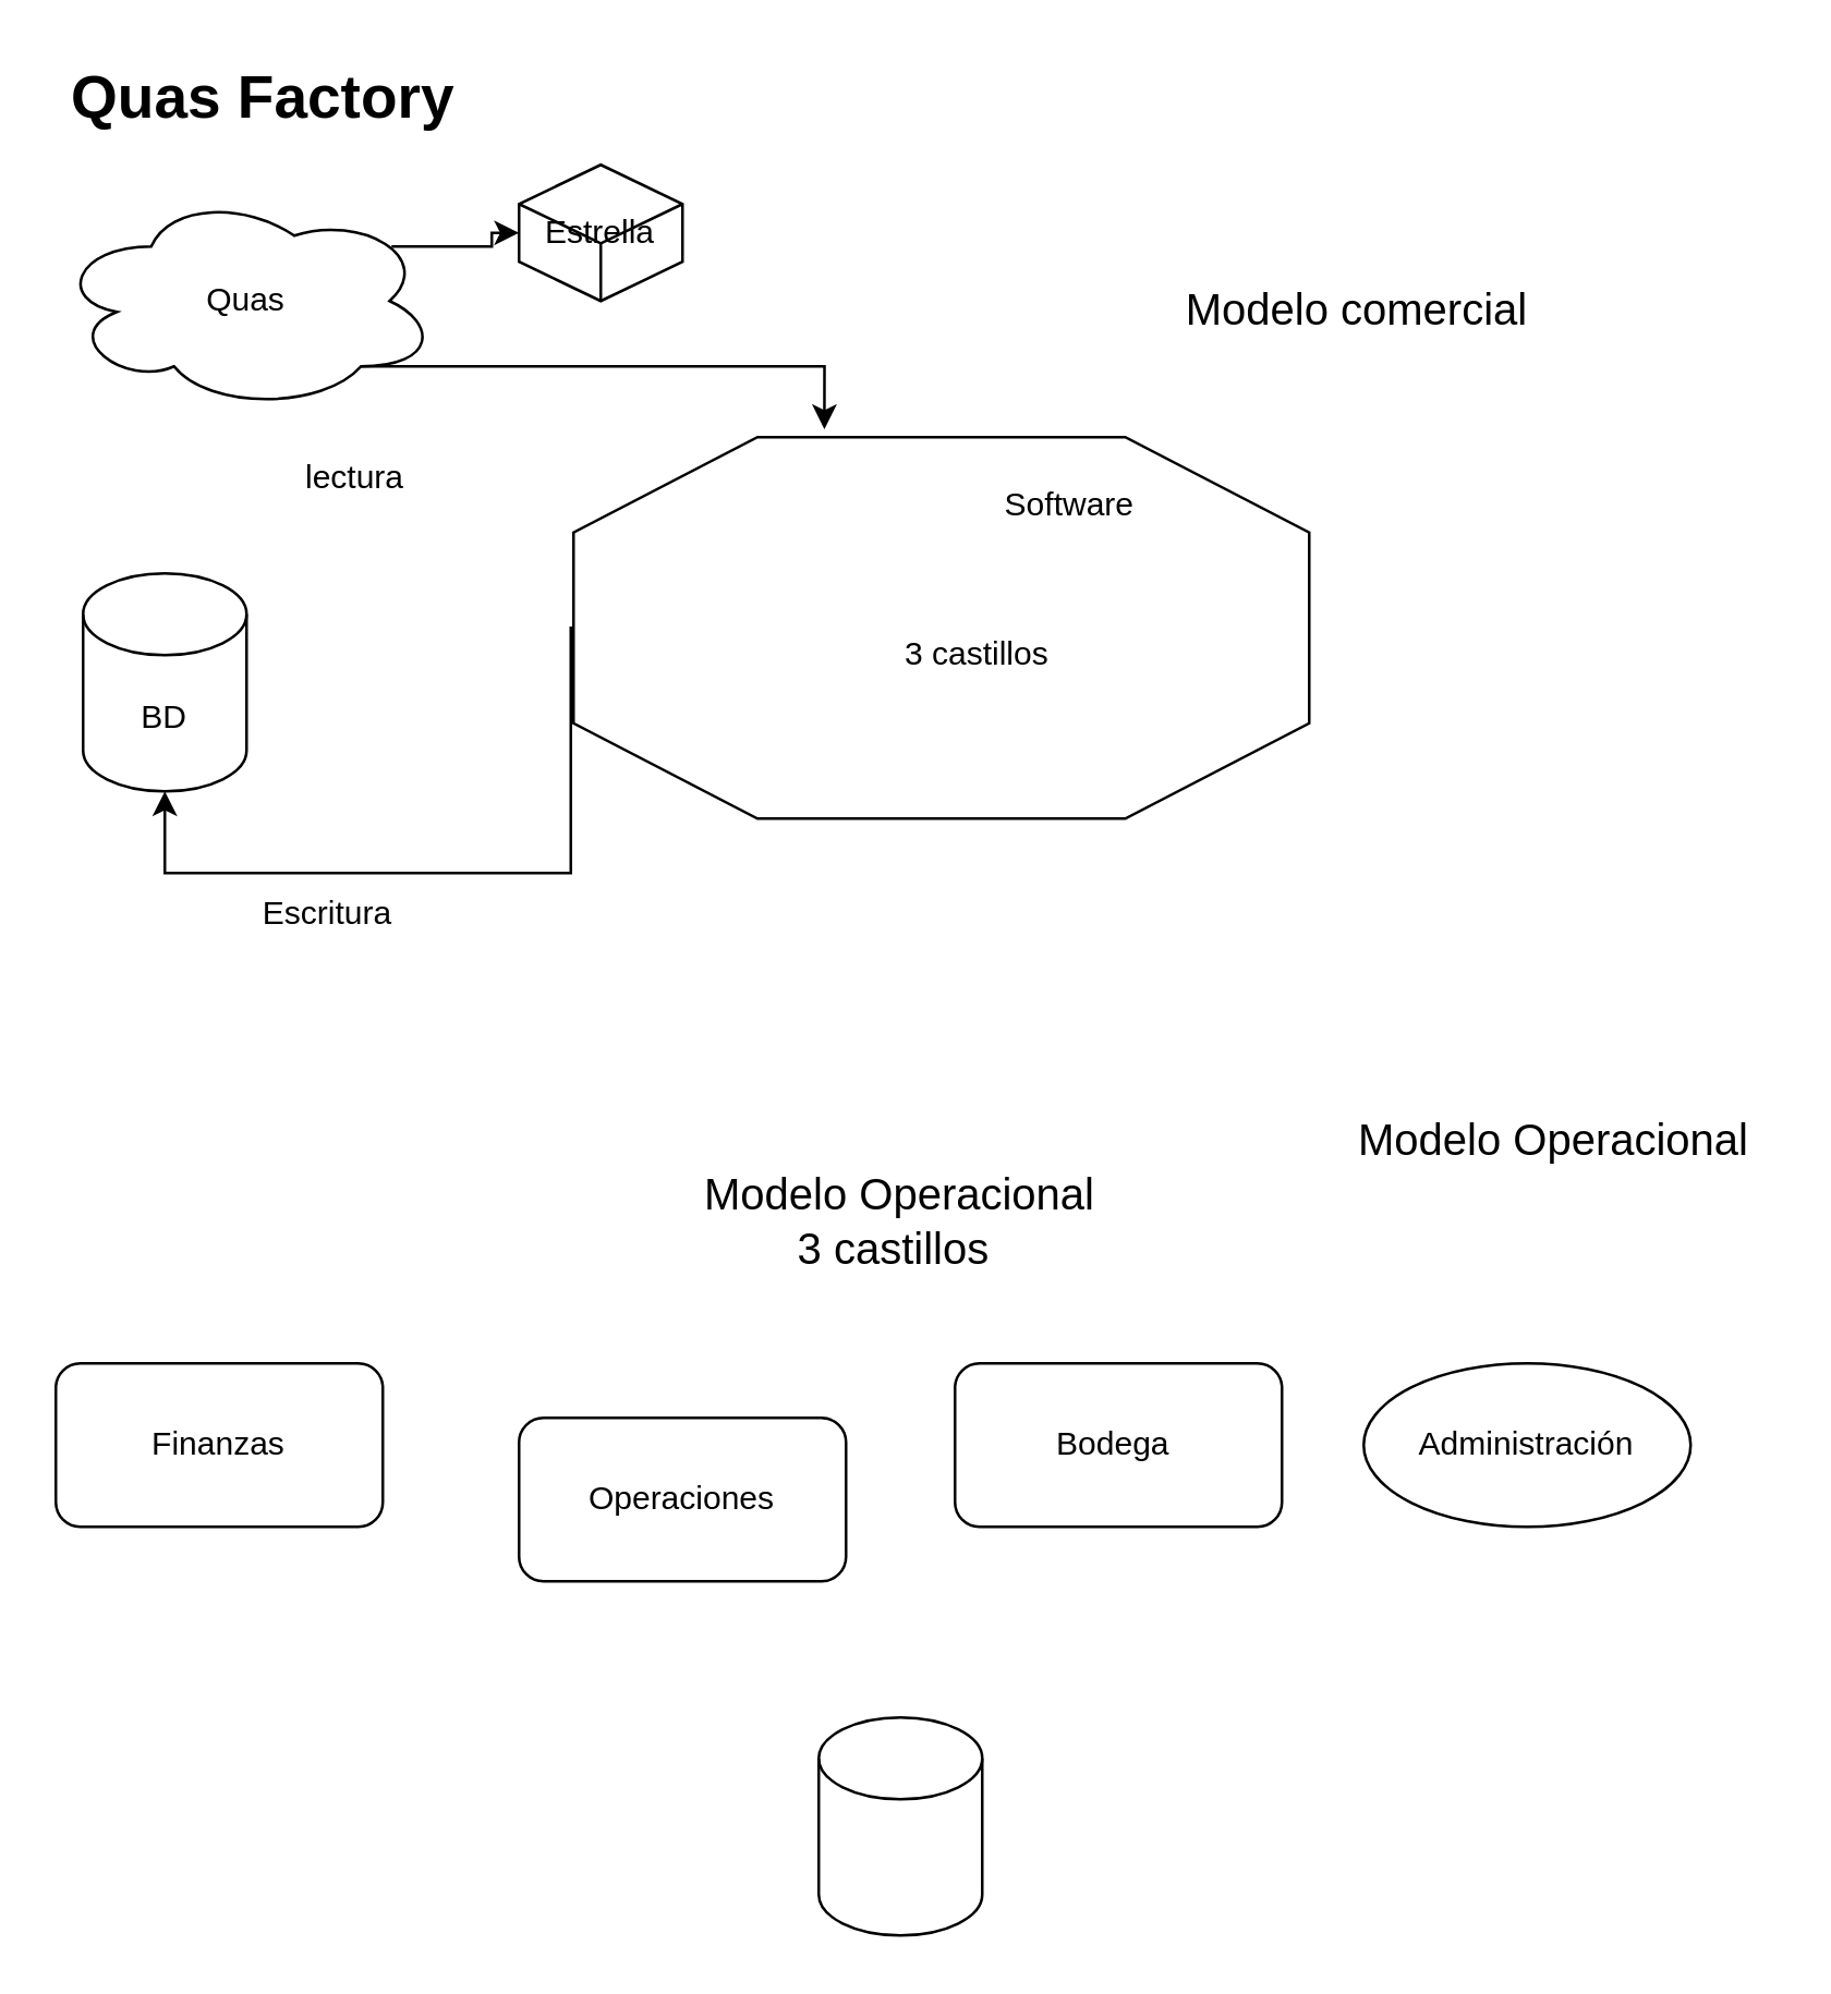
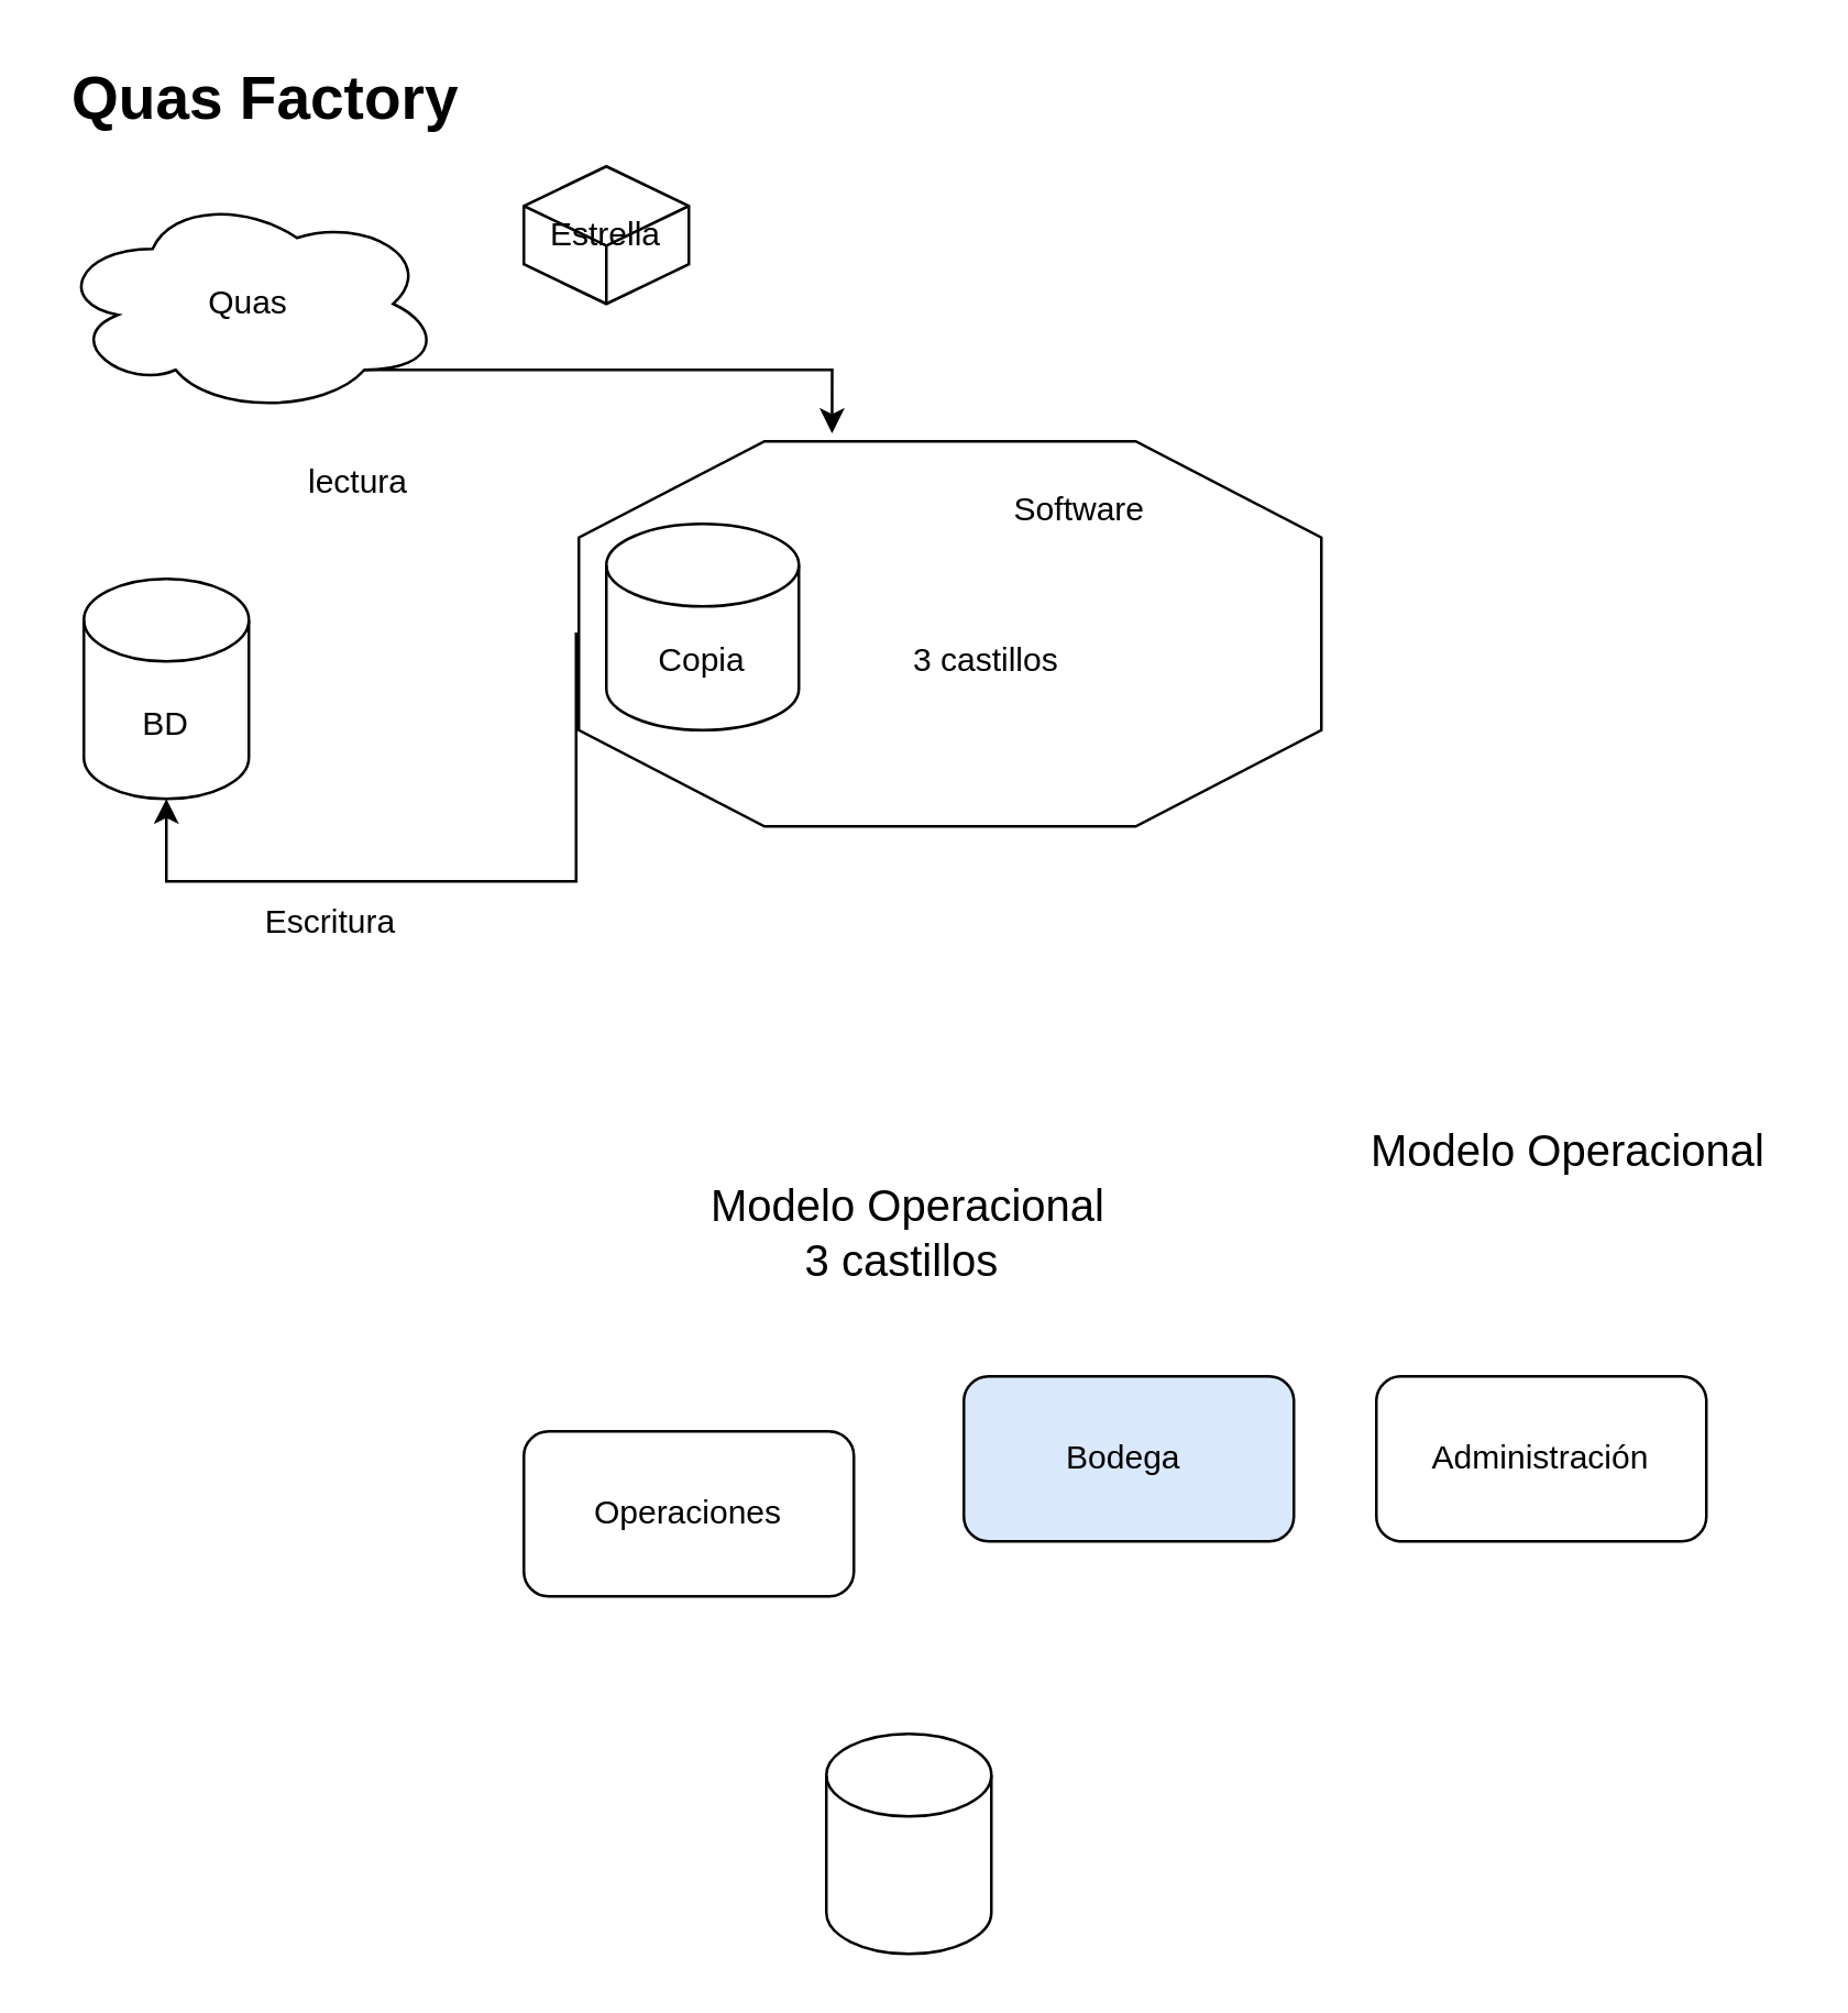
- <mxCell id="3" style="edgeStyle=orthogonalEdgeStyle;rounded=0;orthogonalLoop=1;jettySize=auto;html=1;exitX=0.88;exitY=0.25;exitDx=0;exitDy=0;exitPerimeter=0;" edge="1" parent="1" source="4" target="15"><mxGeometry relative="1" as="geometry" /></mxCell>
- <mxCell id="13" value="&lt;font style=&quot;font-size: 16px;&quot;&gt;Modelo comercial&amp;nbsp;&lt;/font&gt;" style="text;html=1;strokeColor=none;fillColor=none;align=center;verticalAlign=middle;whiteSpace=wrap;rounded=0;" vertex="1" parent="1"><mxGeometry x="420" y="95" width="160" height="35" as="geometry" /></mxCell>
+ <mxCell id="14" value="Copia" style="shape=cylinder3;whiteSpace=wrap;html=1;boundedLbl=1;backgroundOutline=1;size=15;" vertex="1" parent="1"><mxGeometry x="220" y="190" width="70" height="75" as="geometry" /></mxCell>
- <mxCell id="18" value="Finanzas" style="rounded=1;whiteSpace=wrap;html=1;" vertex="1" parent="1"><mxGeometry x="20" y="500" width="120" height="60" as="geometry" /></mxCell>
- <mxCell id="20" value="Bodega&amp;nbsp;" style="rounded=1;whiteSpace=wrap;html=1;" vertex="1" parent="1"><mxGeometry x="350" y="500" width="120" height="60" as="geometry" /></mxCell>
+ <mxCell id="20" value="Bodega&amp;nbsp;" style="rounded=1;whiteSpace=wrap;html=1;fillColor=#dae8fc;" vertex="1" parent="1"><mxGeometry x="350" y="500" width="120" height="60" as="geometry" /></mxCell>
- <mxCell id="21" value="Administración" style="ellipse;whiteSpace=wrap;html=1;" vertex="1" parent="1"><mxGeometry x="500" y="500" width="120" height="60" as="geometry" /></mxCell>
+ <mxCell id="21" value="Administración" style="rounded=1;whiteSpace=wrap;html=1;" vertex="1" parent="1"><mxGeometry x="500" y="500" width="120" height="60" as="geometry" /></mxCell>
